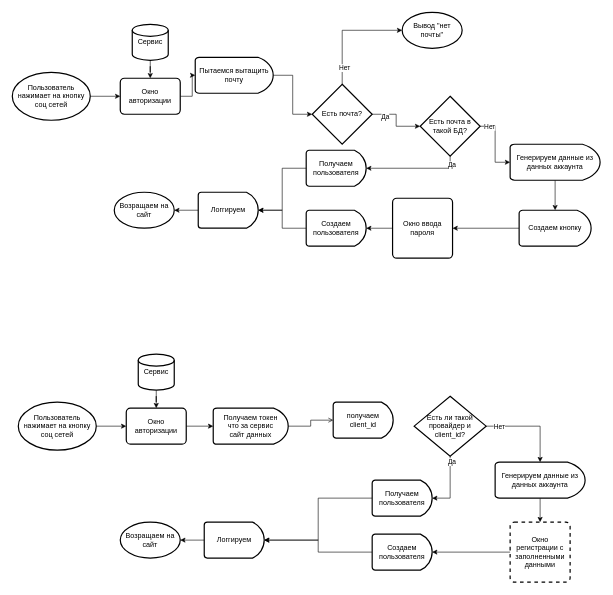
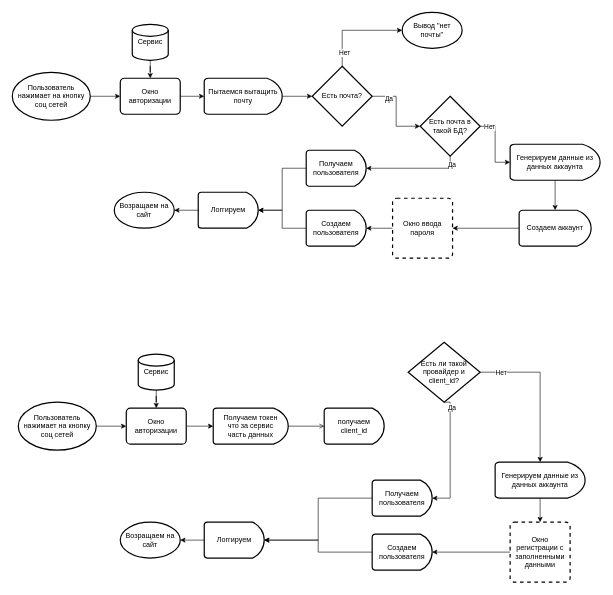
- <mxCell id="3" value="Пытаемся вытащить почту" style="strokeWidth=2;html=1;shape=mxgraph.flowchart.delay;whiteSpace=wrap;" vertex="1" parent="1"><mxGeometry x="325" y="95" width="130" height="60" as="geometry" /></mxCell>
+ <mxCell id="3" value="Пытаемся вытащить почту" style="strokeWidth=2;html=1;shape=mxgraph.flowchart.delay;whiteSpace=wrap;" vertex="1" parent="1"><mxGeometry x="340" y="130" width="130" height="60" as="geometry" /></mxCell>
- <mxCell id="10" value="Есть почта?" style="strokeWidth=2;html=1;shape=mxgraph.flowchart.decision;whiteSpace=wrap;" vertex="1" parent="1"><mxGeometry x="520" y="140" width="100" height="100" as="geometry" /></mxCell>
+ <mxCell id="10" value="Есть почта?" style="strokeWidth=2;html=1;shape=mxgraph.flowchart.decision;whiteSpace=wrap;" vertex="1" parent="1"><mxGeometry x="520" y="110" width="100" height="100" as="geometry" /></mxCell>
- <mxCell id="18" value="Окно ввода пароля" style="rounded=1;whiteSpace=wrap;html=1;absoluteArcSize=1;arcSize=14;strokeWidth=2;" vertex="1" parent="1"><mxGeometry x="654" y="330" width="100" height="100" as="geometry" /></mxCell>
+ <mxCell id="18" value="Окно ввода пароля" style="rounded=1;whiteSpace=wrap;html=1;absoluteArcSize=1;arcSize=14;strokeWidth=2;dashed=1;" vertex="1" parent="1"><mxGeometry x="654" y="330" width="100" height="100" as="geometry" /></mxCell>
- <mxCell id="20" value="Создаем кнопку" style="strokeWidth=2;html=1;shape=mxgraph.flowchart.delay;whiteSpace=wrap;" vertex="1" parent="1"><mxGeometry x="865" y="350" width="120" height="60" as="geometry" /></mxCell>
+ <mxCell id="20" value="Создаем аккаунт" style="strokeWidth=2;html=1;shape=mxgraph.flowchart.delay;whiteSpace=wrap;" vertex="1" parent="1"><mxGeometry x="865" y="350" width="120" height="60" as="geometry" /></mxCell>
- <mxCell id="57" value="получаем client_id" style="strokeWidth=2;html=1;shape=mxgraph.flowchart.delay;whiteSpace=wrap;" vertex="1" parent="1"><mxGeometry x="555" y="670" width="100" height="60" as="geometry" /></mxCell>
+ <mxCell id="57" value="получаем client_id" style="strokeWidth=2;html=1;shape=mxgraph.flowchart.delay;whiteSpace=wrap;" vertex="1" parent="1"><mxGeometry x="540" y="680" width="100" height="60" as="geometry" /></mxCell>
- <mxCell id="56" value="Получаем токен&lt;br&gt;что за сервис&lt;br&gt;сайт данных" style="strokeWidth=2;html=1;shape=mxgraph.flowchart.delay;whiteSpace=wrap;" vertex="1" parent="1"><mxGeometry x="355" y="680" width="125" height="60" as="geometry" /></mxCell>
+ <mxCell id="56" value="Получаем токен&lt;br&gt;что за сервис&lt;br&gt;часть данных" style="strokeWidth=2;html=1;shape=mxgraph.flowchart.delay;whiteSpace=wrap;" vertex="1" parent="1"><mxGeometry x="355" y="680" width="125" height="60" as="geometry" /></mxCell>
- <mxCell id="48" value="Есть ли такой провайдер и client_id?" style="strokeWidth=2;html=1;shape=mxgraph.flowchart.decision;whiteSpace=wrap;" vertex="1" parent="1"><mxGeometry x="690" y="660" width="120" height="100" as="geometry" /></mxCell>
+ <mxCell id="48" value="Есть ли такой провайдер и client_id?" style="strokeWidth=2;html=1;shape=mxgraph.flowchart.decision;whiteSpace=wrap;" vertex="1" parent="1"><mxGeometry x="680" y="570" width="120" height="100" as="geometry" /></mxCell>
